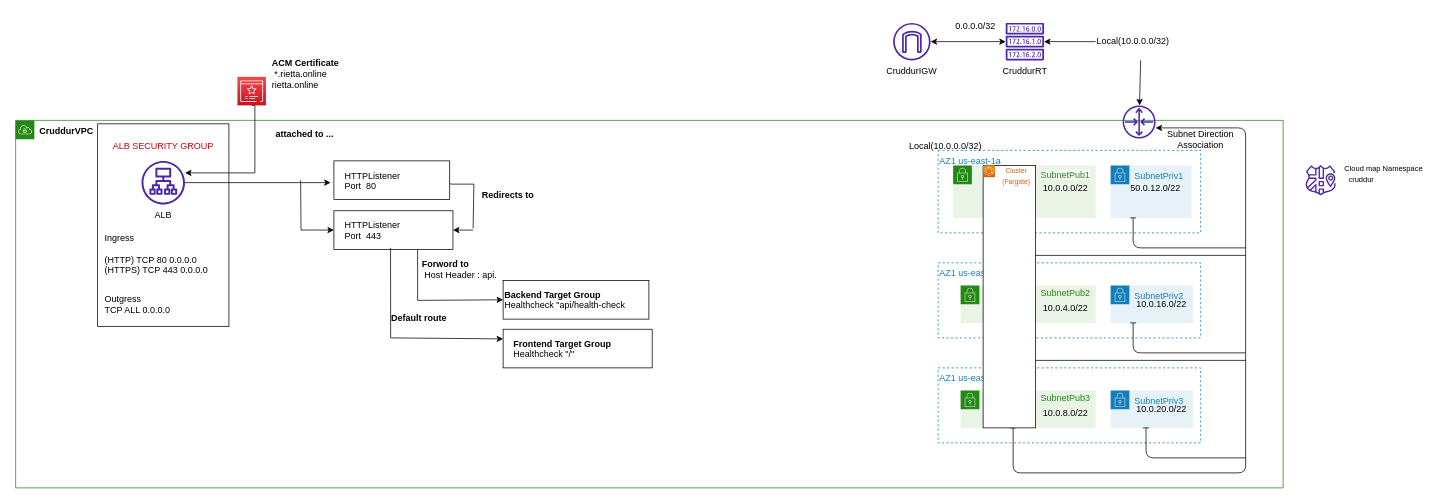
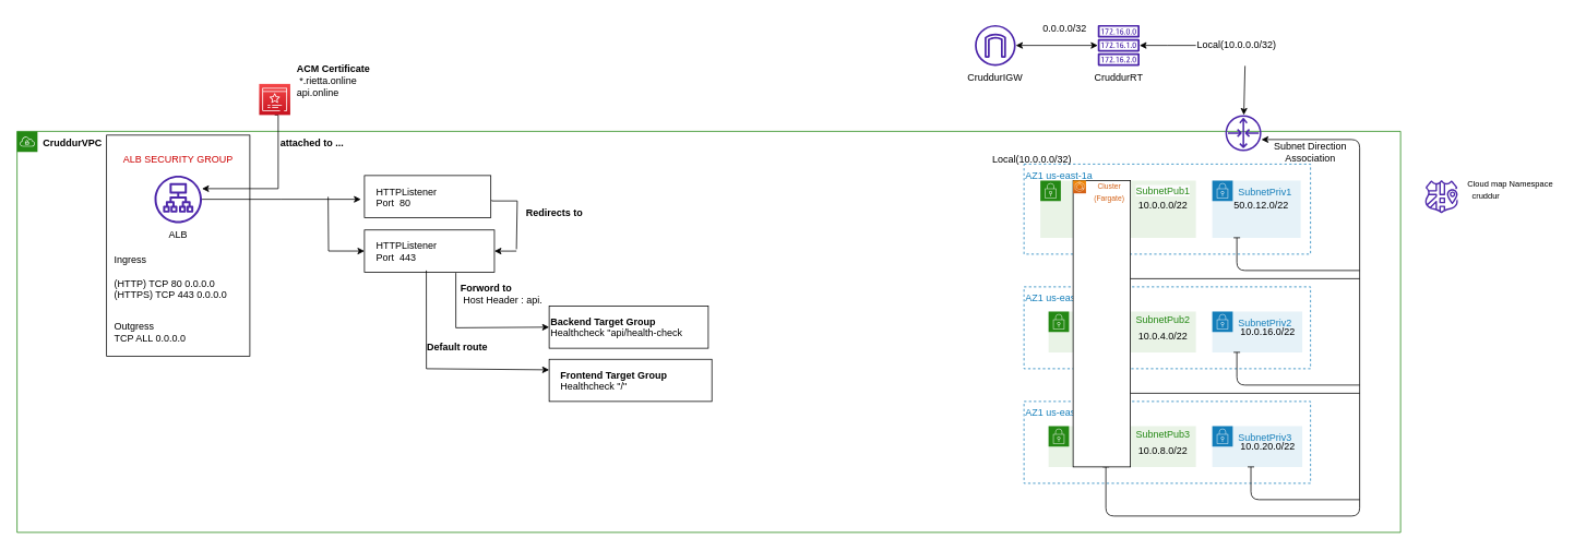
- <mxCell id="22" value="&lt;b&gt;ACM Certificate&lt;br&gt;&amp;nbsp;&lt;/b&gt;*.rietta.online&lt;br&gt;rietta.online" style="text;whiteSpace=wrap;html=1;" parent="1" vertex="1"><mxGeometry x="360" y="70" width="130" height="60" as="geometry" /></mxCell>
+ <mxCell id="22" value="&lt;b&gt;ACM Certificate&lt;br&gt;&amp;nbsp;&lt;/b&gt;*.rietta.online&lt;br&gt;api.online" style="text;whiteSpace=wrap;html=1;" parent="1" vertex="1"><mxGeometry x="360" y="70" width="130" height="60" as="geometry" /></mxCell>
- <mxCell id="21" value="&lt;b&gt;attached to ...&lt;/b&gt;" style="text;whiteSpace=wrap;html=1;" parent="1" vertex="1"><mxGeometry x="365" y="165" width="90.62" height="40" as="geometry" /></mxCell>
+ <mxCell id="21" value="&lt;b&gt;attached to ...&lt;/b&gt;" style="text;whiteSpace=wrap;html=1;" parent="1" vertex="1"><mxGeometry x="340" y="160" width="90.62" height="40" as="geometry" /></mxCell>
